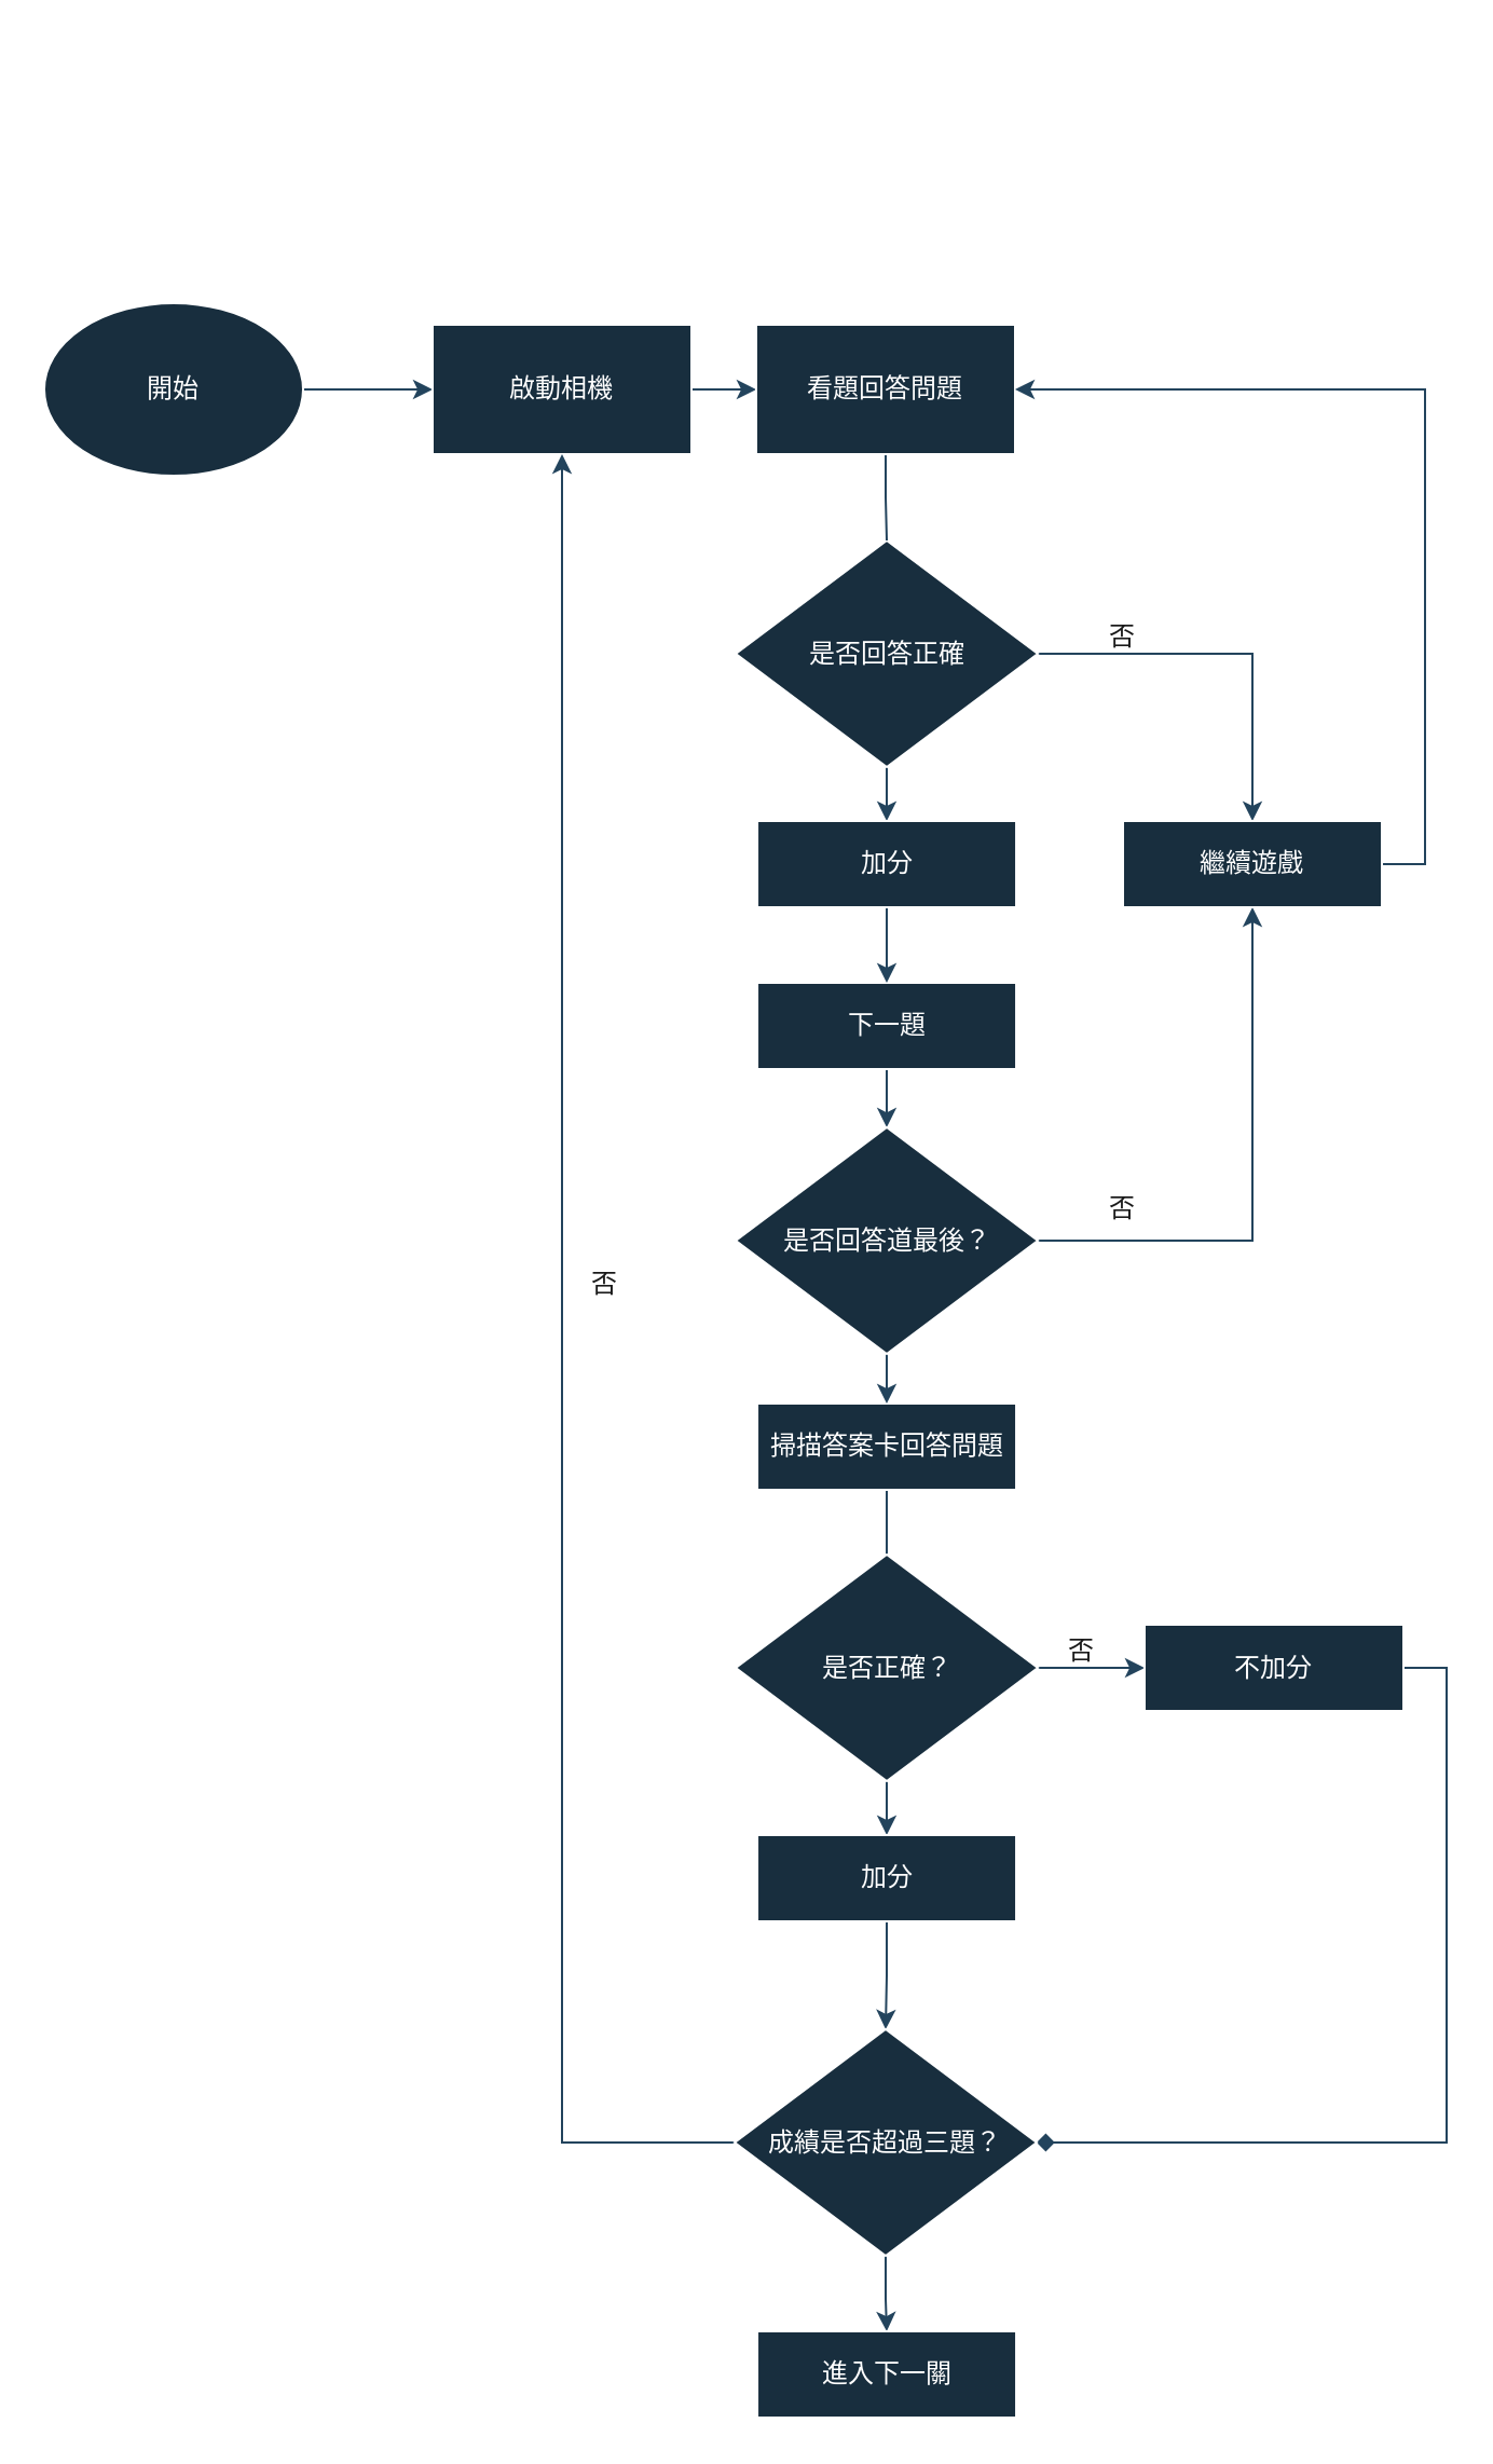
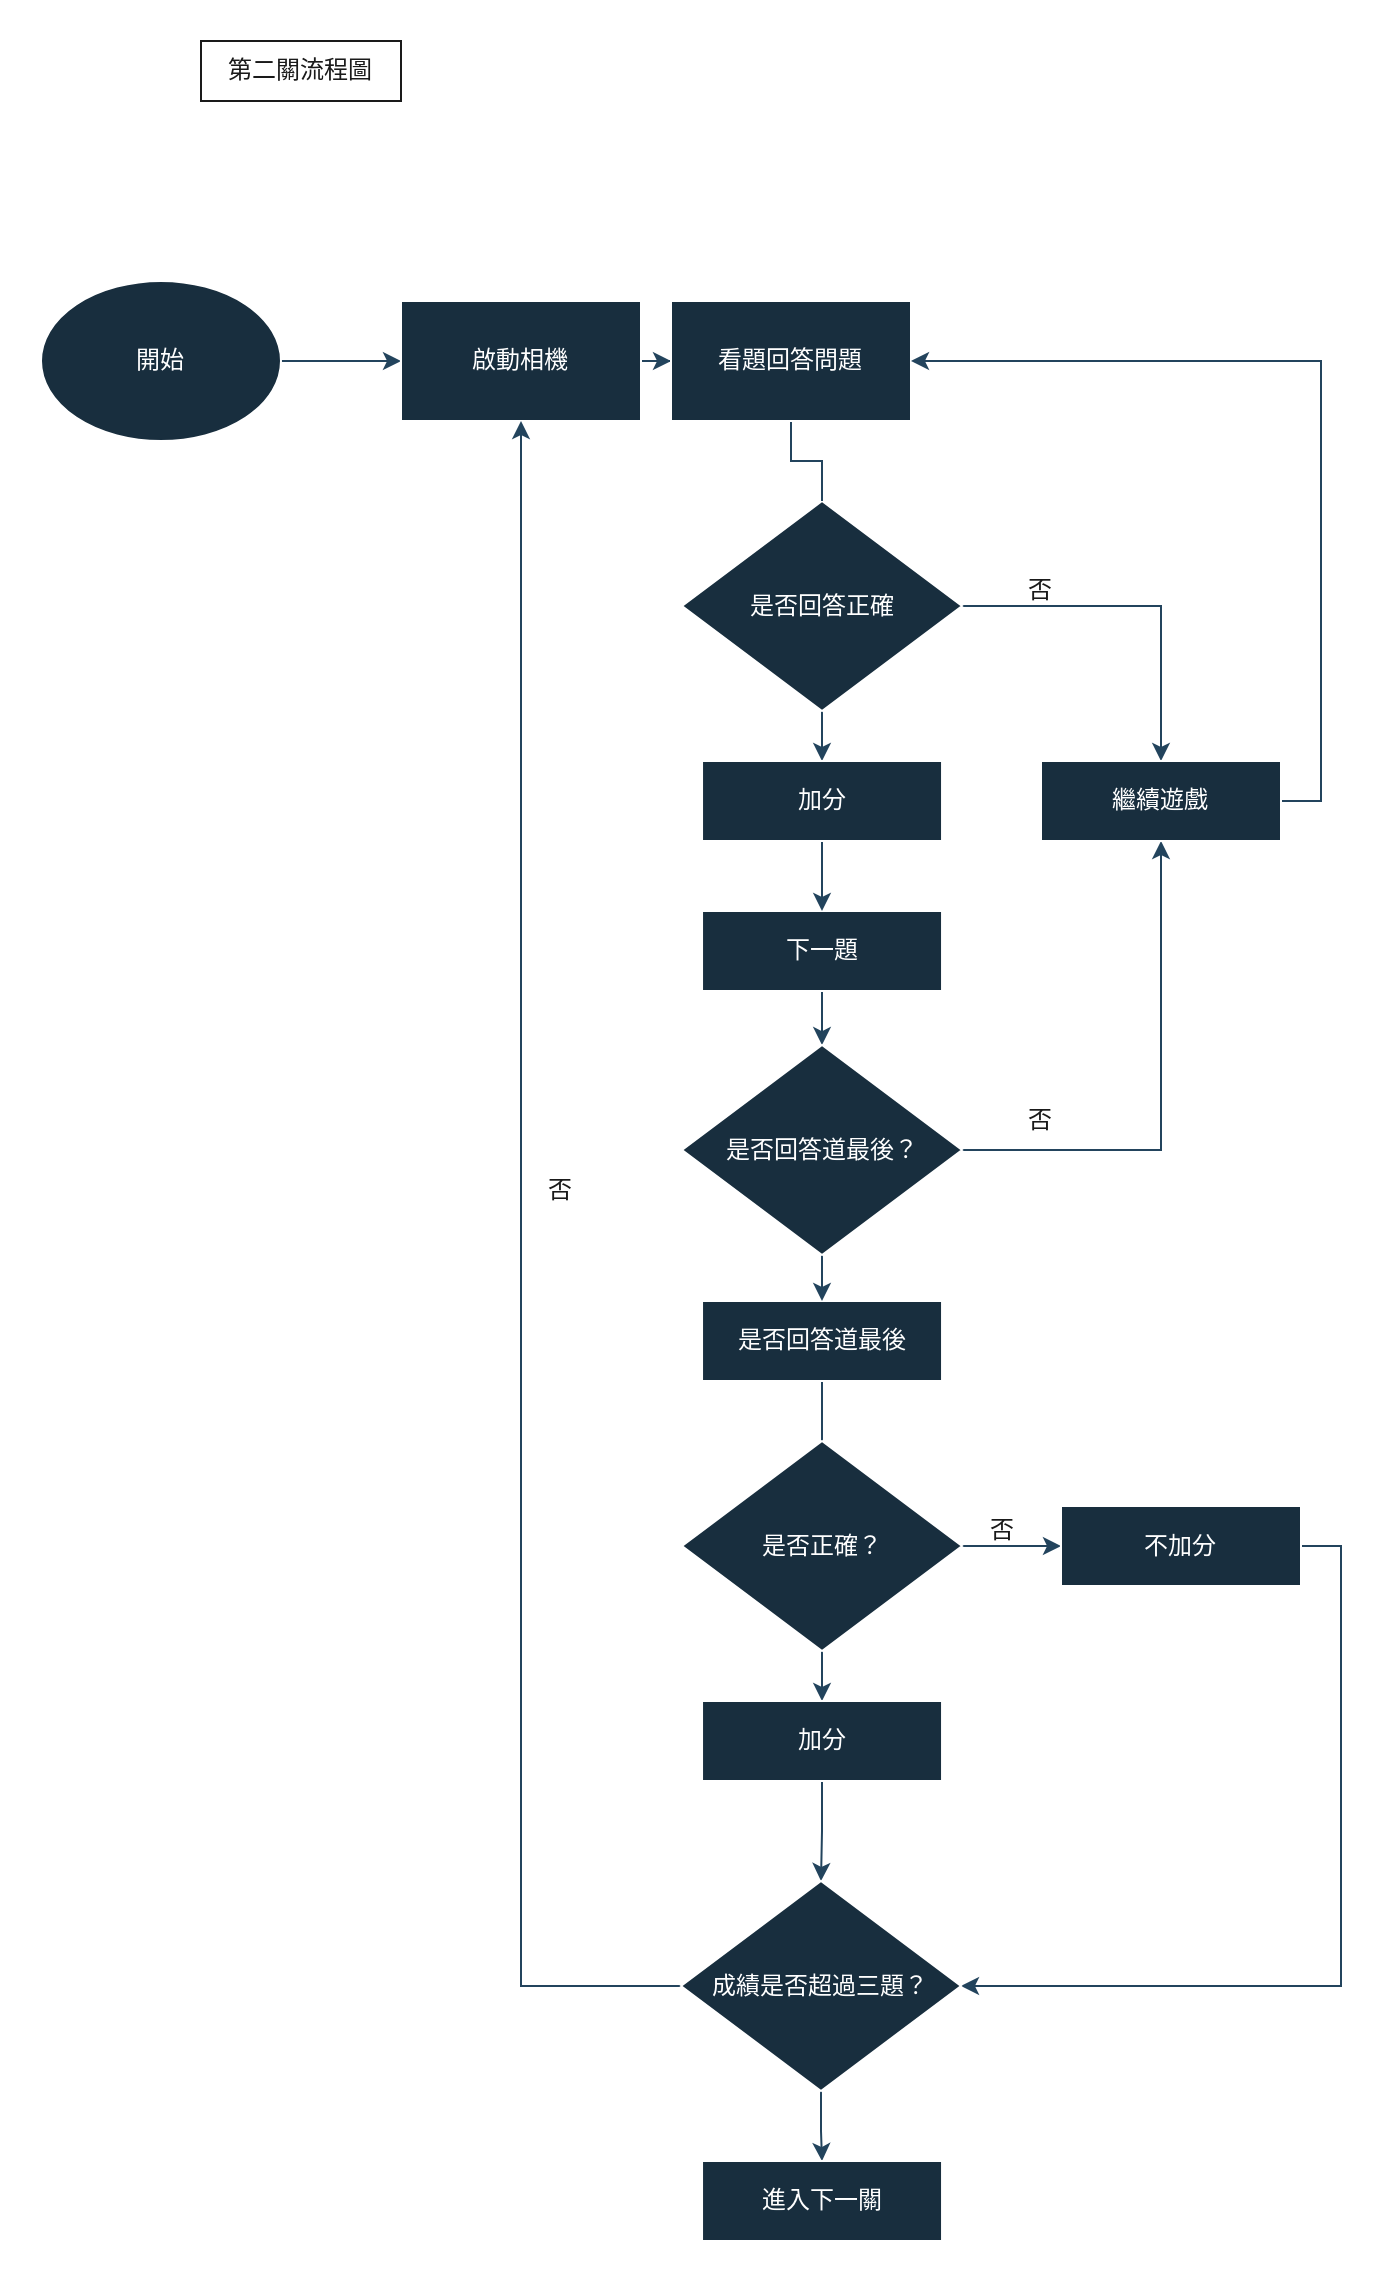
+ <mxCell id="15" value="第二關流程圖" style="text;html=1;align=center;verticalAlign=middle;whiteSpace=wrap;rounded=0;labelBackgroundColor=none;fontColor=#1A1A1A;fillColor=#FFFFFF;strokeColor=#1A1A1A;" vertex="1" parent="1"><mxGeometry x="100" y="20" width="100" height="30" as="geometry" /></mxCell>
- <mxCell id="14" value="&lt;span style=&quot;text-align: start; caret-color: rgb(0, 0, 0);&quot;&gt;&lt;font style=&quot;font-size: 12px;&quot;&gt;看題回答問題&lt;/font&gt;&lt;/span&gt;" style="whiteSpace=wrap;html=1;labelBackgroundColor=none;fillColor=#182E3E;strokeColor=#FFFFFF;fontColor=#FFFFFF;" vertex="1" parent="1"><mxGeometry x="350" y="150" width="120" height="60" as="geometry" /></mxCell>
+ <mxCell id="14" value="&lt;span style=&quot;text-align: start; caret-color: rgb(0, 0, 0);&quot;&gt;&lt;font style=&quot;font-size: 12px;&quot;&gt;看題回答問題&lt;/font&gt;&lt;/span&gt;" style="whiteSpace=wrap;html=1;labelBackgroundColor=none;fillColor=#182E3E;strokeColor=#FFFFFF;fontColor=#FFFFFF;" vertex="1" parent="1"><mxGeometry x="335" y="150" width="120" height="60" as="geometry" /></mxCell>
- <mxCell id="17" value="&lt;span style=&quot;text-align: start; caret-color: rgb(0, 0, 0);&quot;&gt;&lt;font style=&quot;font-size: 12px;&quot;&gt;掃描答案卡回答問題&lt;/font&gt;&lt;/span&gt;" style="rounded=0;whiteSpace=wrap;html=1;align=center;verticalAlign=middle;labelBackgroundColor=none;fillColor=#182E3E;strokeColor=#FFFFFF;fontColor=#FFFFFF;" vertex="1" parent="1"><mxGeometry x="350.52" y="650" width="120" height="40" as="geometry" /></mxCell>
+ <mxCell id="17" value="&lt;span style=&quot;text-align: start; caret-color: rgb(0, 0, 0);&quot;&gt;&lt;font style=&quot;font-size: 12px;&quot;&gt;是否回答道最後&lt;/font&gt;&lt;/span&gt;" style="rounded=0;whiteSpace=wrap;html=1;align=center;verticalAlign=middle;labelBackgroundColor=none;fillColor=#182E3E;strokeColor=#FFFFFF;fontColor=#FFFFFF;" vertex="1" parent="1"><mxGeometry x="350.52" y="650" width="120" height="40" as="geometry" /></mxCell>
- <mxCell id="29" style="edgeStyle=orthogonalEdgeStyle;rounded=0;orthogonalLoop=1;jettySize=auto;html=1;entryX=1;entryY=0.5;entryDx=0;entryDy=0;strokeColor=#23445D;endArrow=diamond;" edge="1" parent="1" source="30" target="33"><mxGeometry relative="1" as="geometry"><Array as="points"><mxPoint x="670" y="772" /><mxPoint x="670" y="992" /></Array></mxGeometry></mxCell>
+ <mxCell id="29" style="edgeStyle=orthogonalEdgeStyle;rounded=0;orthogonalLoop=1;jettySize=auto;html=1;entryX=1;entryY=0.5;entryDx=0;entryDy=0;strokeColor=#23445D;" edge="1" parent="1" source="30" target="33"><mxGeometry relative="1" as="geometry"><Array as="points"><mxPoint x="670" y="772" /><mxPoint x="670" y="992" /></Array></mxGeometry></mxCell>
